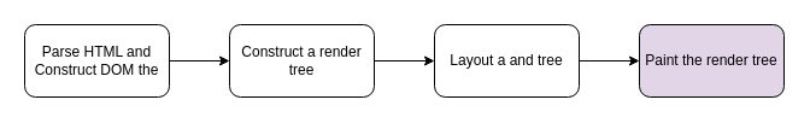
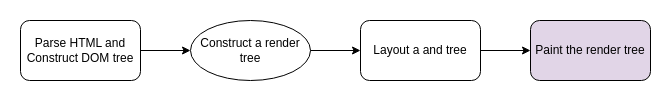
- <mxCell id="3" value="Parse HTML and Construct DOM the" style="rounded=1;whiteSpace=wrap;html=1;" vertex="1" parent="2"><mxGeometry width="120" height="60" as="geometry" /></mxCell>
+ <mxCell id="3" value="Parse HTML and Construct DOM tree" style="rounded=1;whiteSpace=wrap;html=1;" vertex="1" parent="2"><mxGeometry width="120" height="60" as="geometry" /></mxCell>
- <mxCell id="4" value="Construct a render tree" style="rounded=1;whiteSpace=wrap;html=1;" vertex="1" parent="2"><mxGeometry x="170" width="120" height="60" as="geometry" /></mxCell>
+ <mxCell id="4" value="Construct a render tree" style="ellipse;whiteSpace=wrap;html=1;" vertex="1" parent="2"><mxGeometry x="170" width="120" height="60" as="geometry" /></mxCell>
